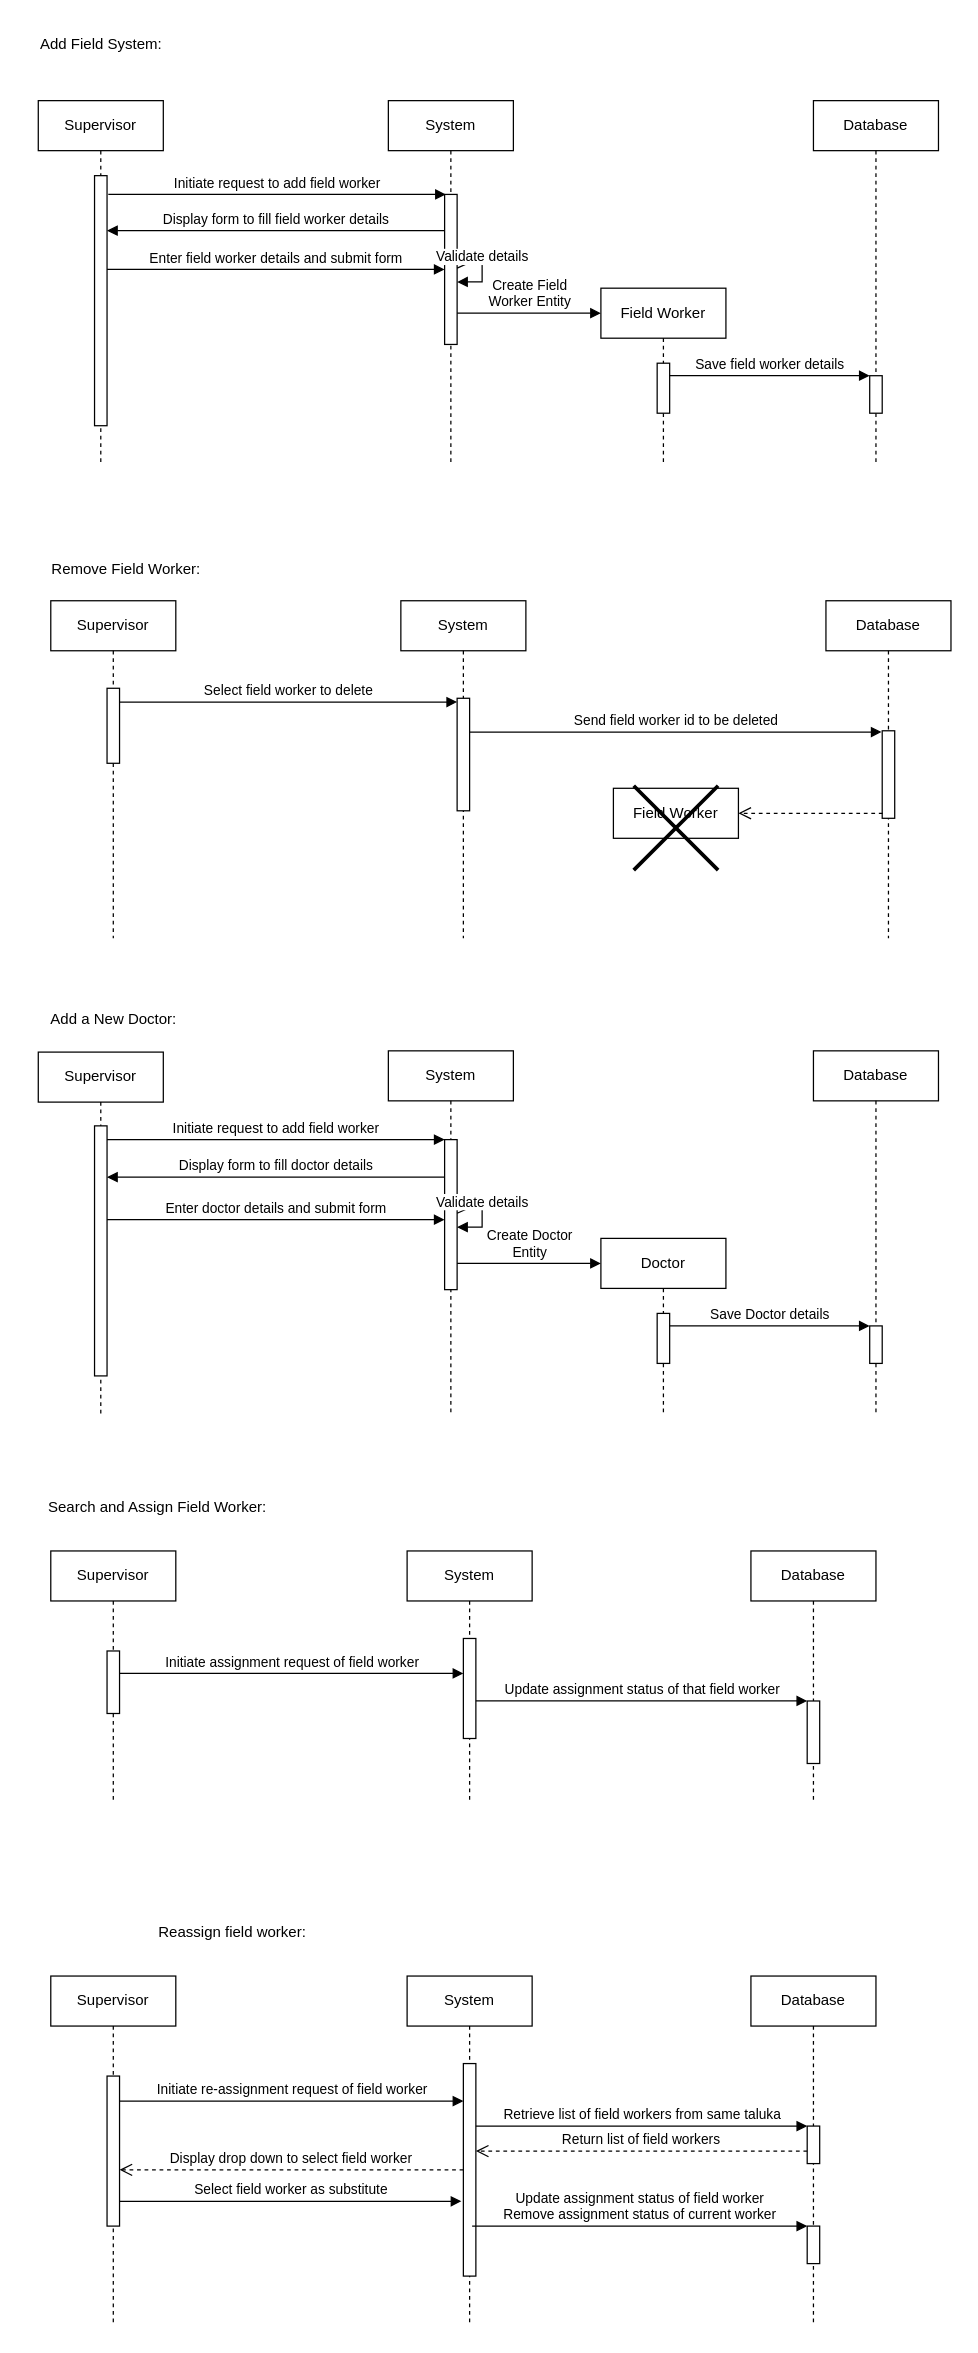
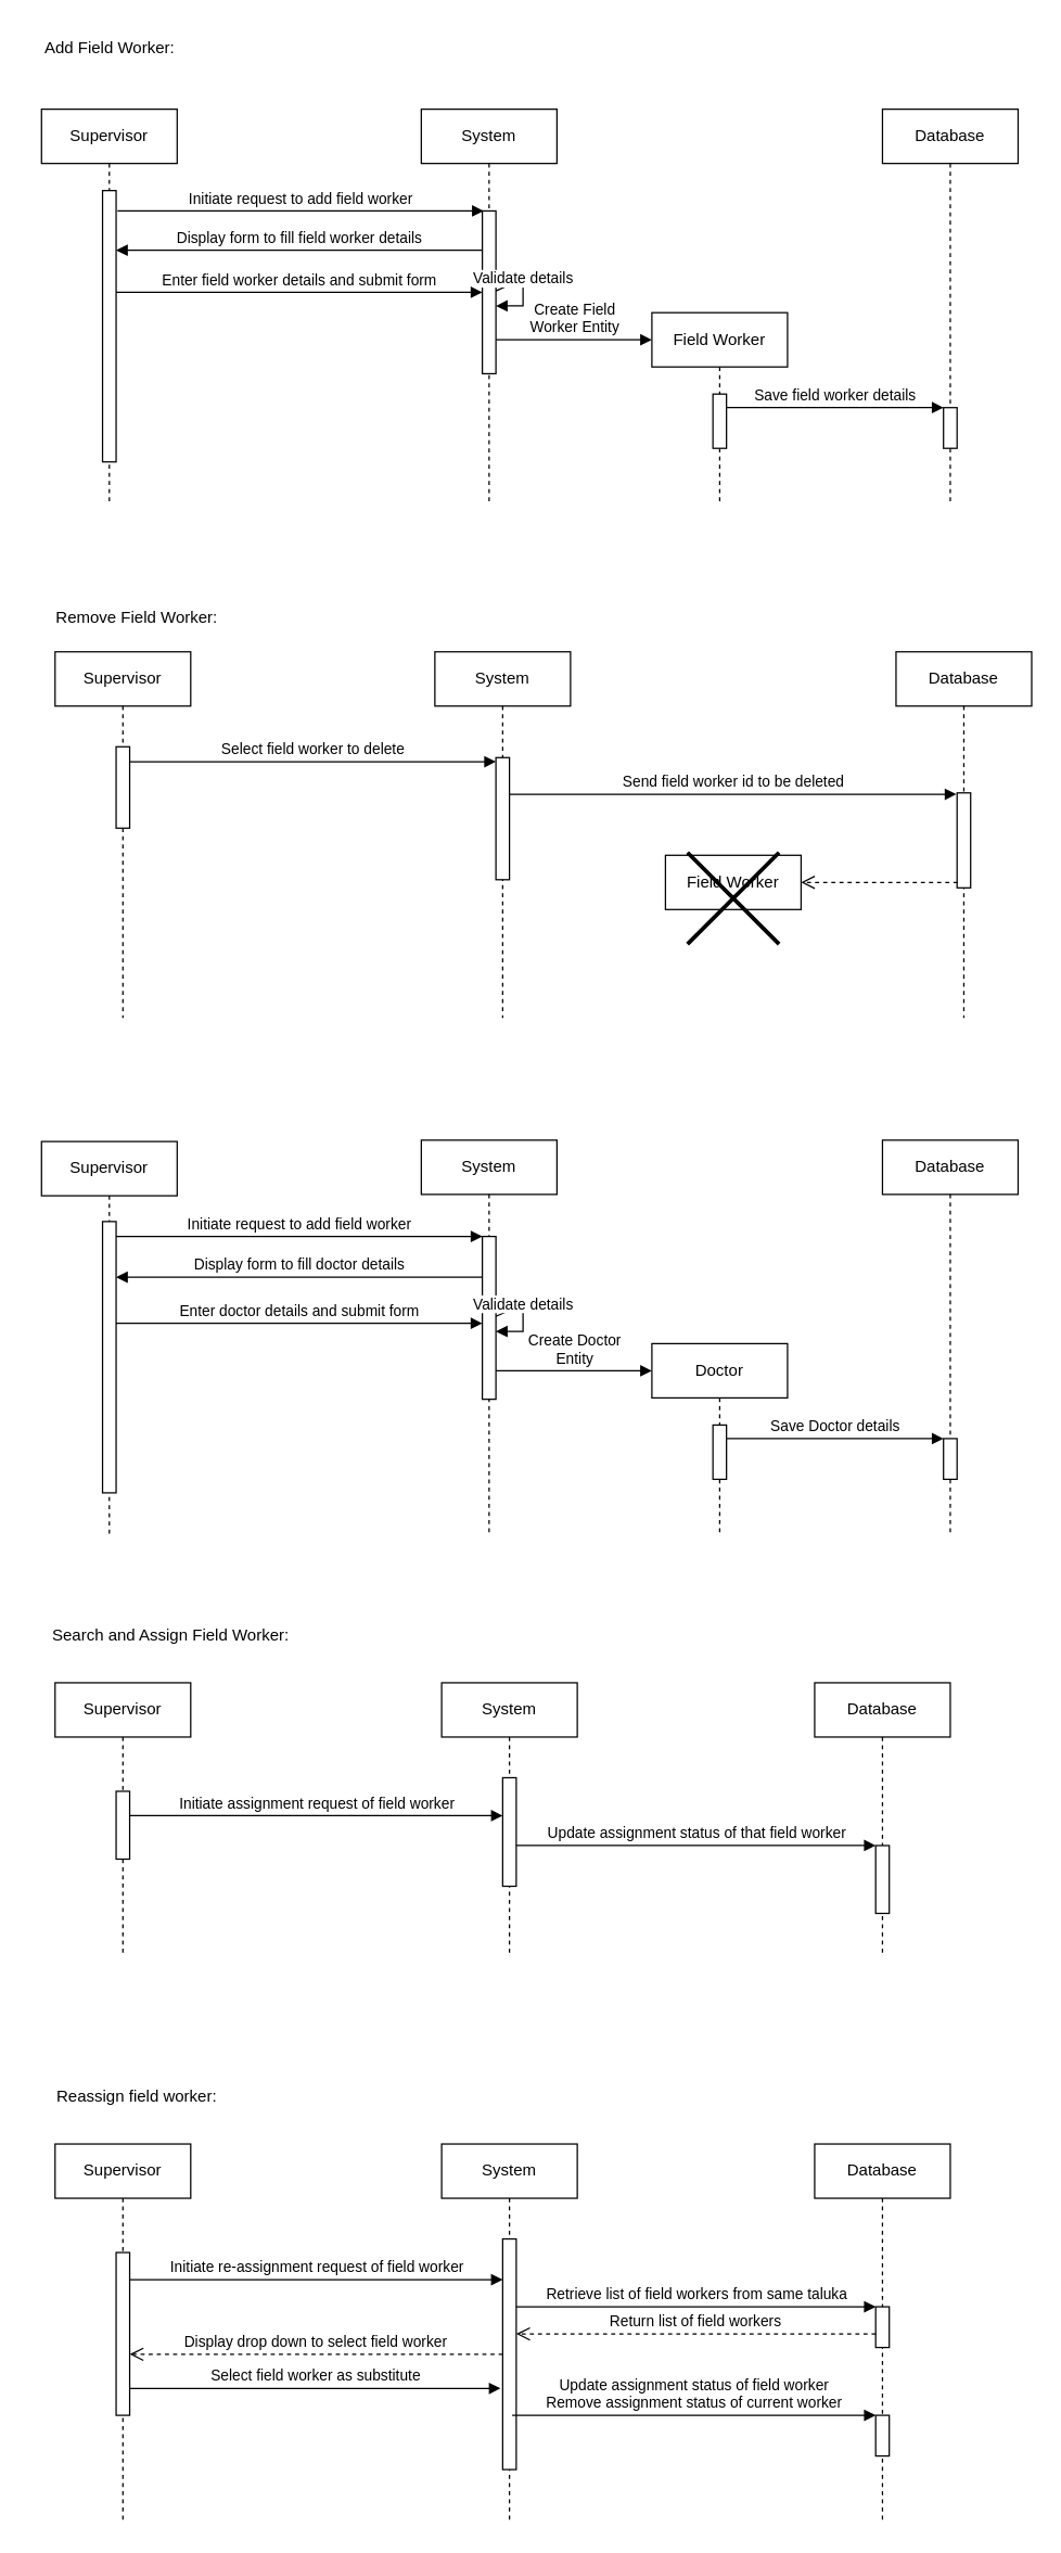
- <mxCell id="11" value="Add Field System:" style="text;html=1;align=center;verticalAlign=middle;resizable=0;points=[];autosize=1;strokeColor=none;fillColor=none;" vertex="1" parent="1"><mxGeometry x="20" y="20" width="120" height="30" as="geometry" /></mxCell>
+ <mxCell id="11" value="Add Field Worker:" style="text;html=1;align=center;verticalAlign=middle;resizable=0;points=[];autosize=1;strokeColor=none;fillColor=none;" vertex="1" parent="1"><mxGeometry x="20" y="20" width="120" height="30" as="geometry" /></mxCell>
- <mxCell id="13" value="Add a New Doctor:" style="text;html=1;align=center;verticalAlign=middle;resizable=0;points=[];autosize=1;strokeColor=none;fillColor=none;" vertex="1" parent="1"><mxGeometry x="30" y="800" width="120" height="30" as="geometry" /></mxCell>
- <mxCell id="58" value="Reassign field worker:" style="text;html=1;align=center;verticalAlign=middle;resizable=0;points=[];autosize=1;strokeColor=none;fillColor=none;" vertex="1" parent="1"><mxGeometry x="115" y="1530" width="140" height="30" as="geometry" /></mxCell>
+ <mxCell id="58" value="Reassign field worker:" style="text;html=1;align=center;verticalAlign=middle;resizable=0;points=[];autosize=1;strokeColor=none;fillColor=none;" vertex="1" parent="1"><mxGeometry x="30" y="1530" width="140" height="30" as="geometry" /></mxCell>
